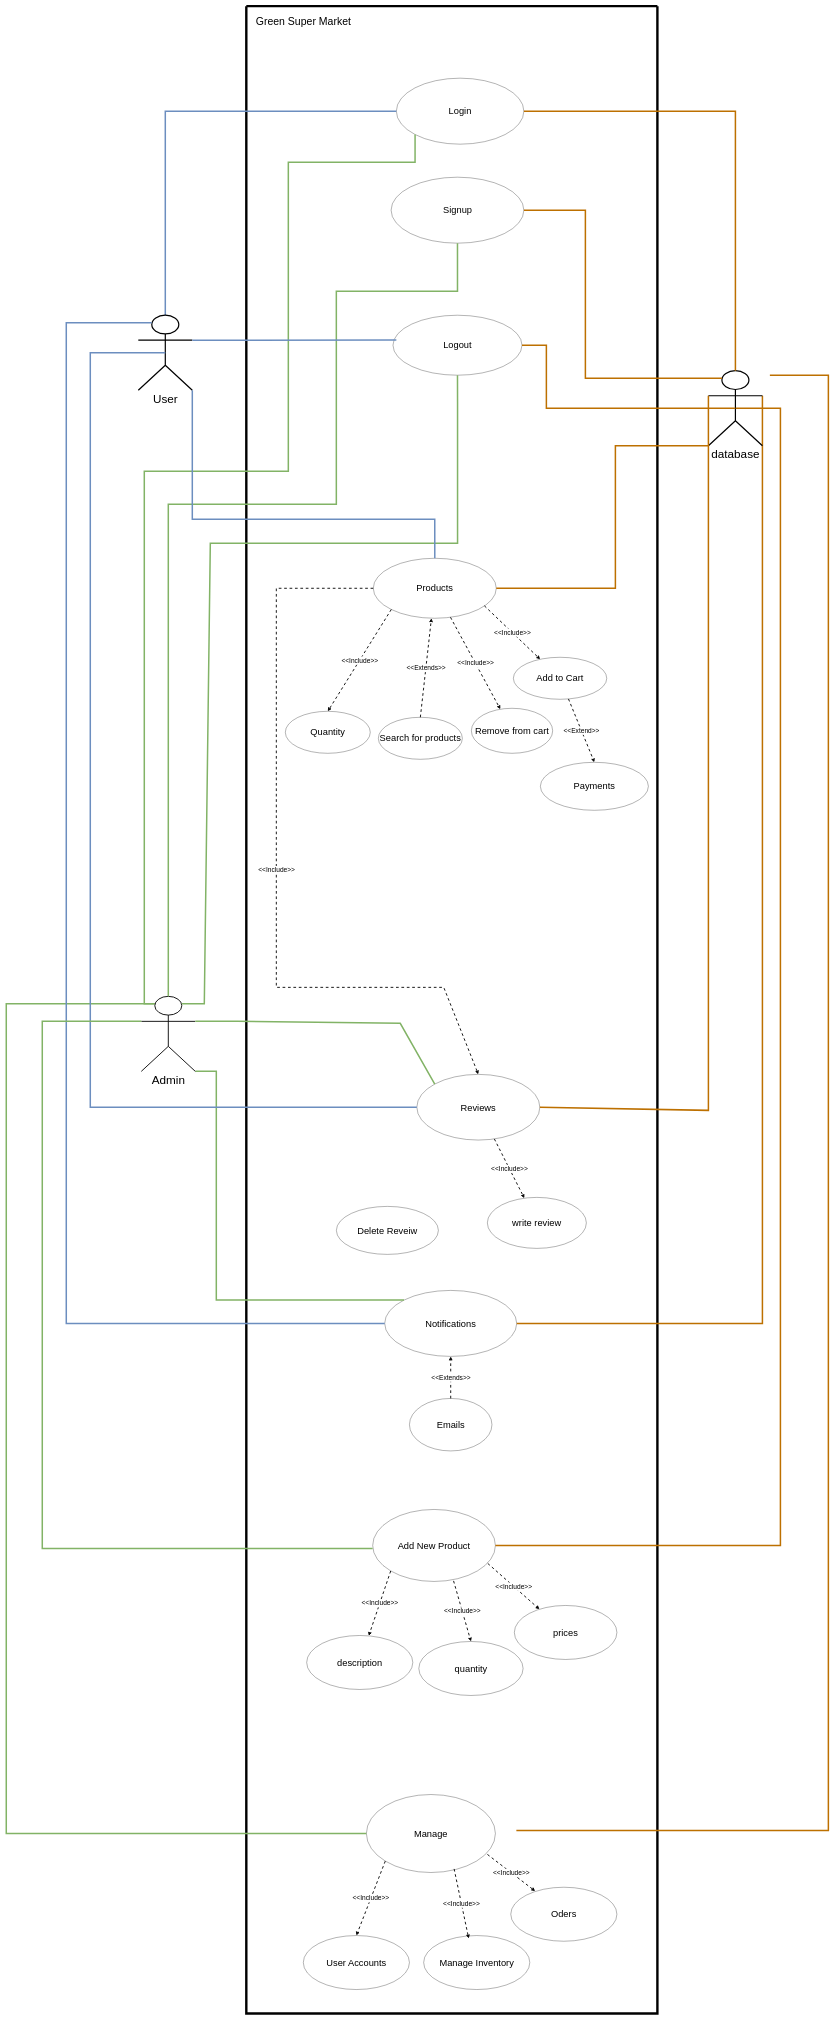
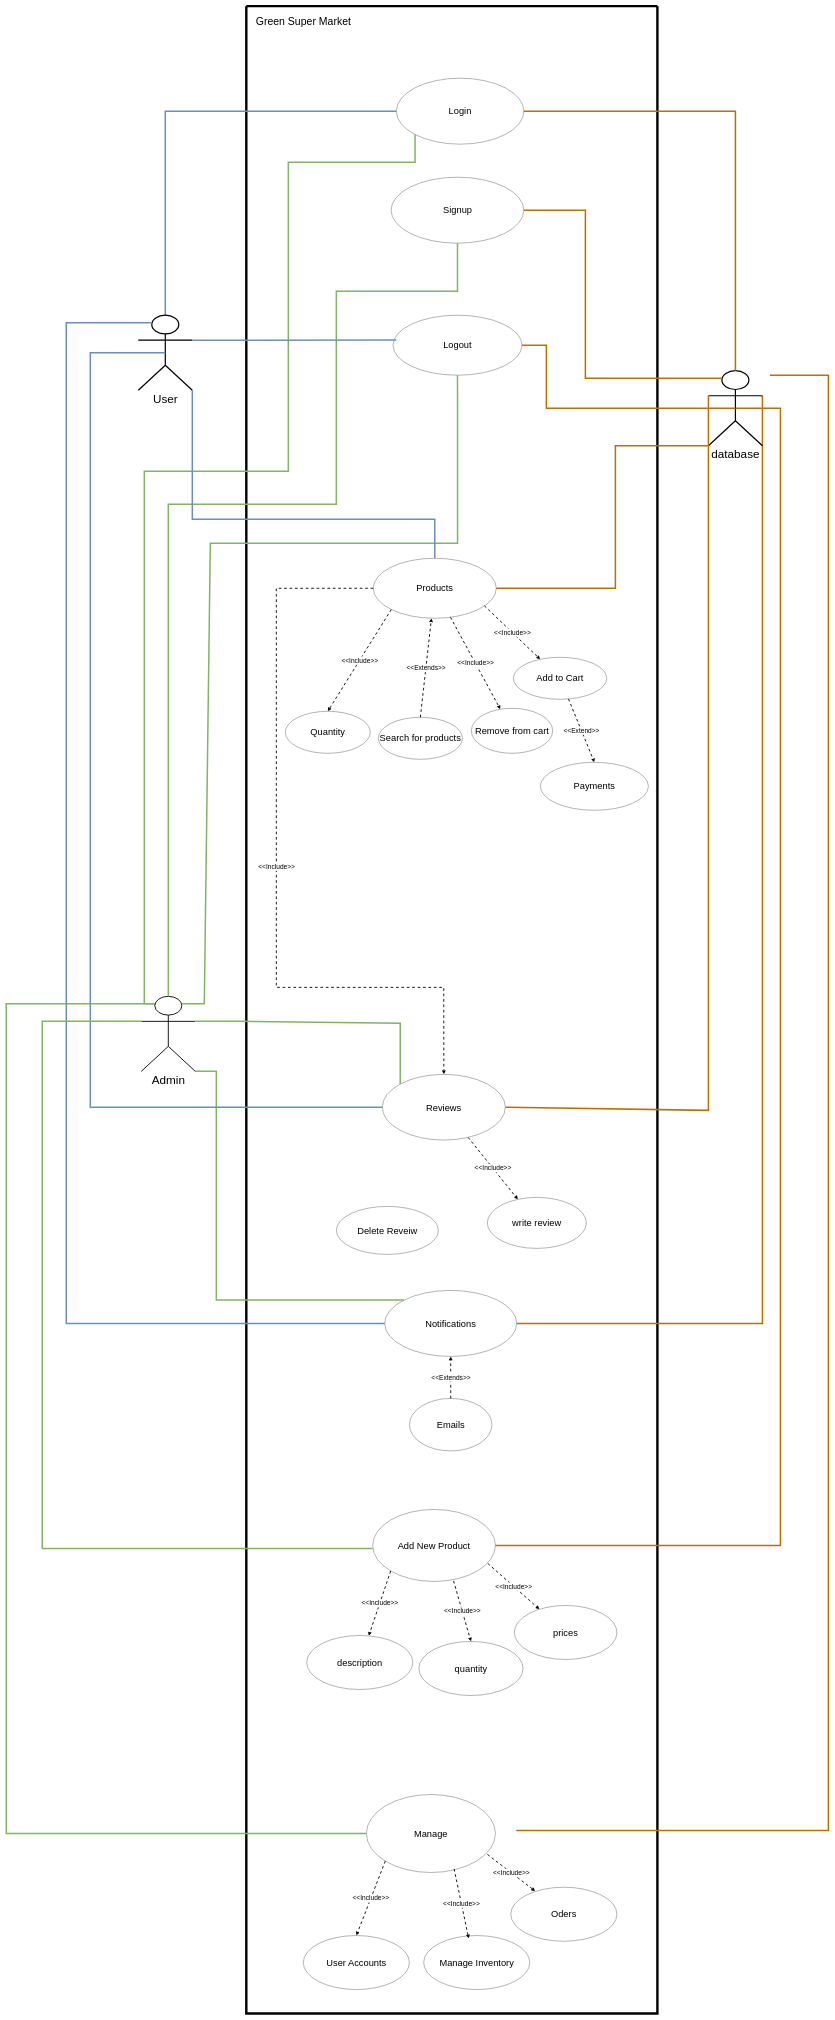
- <mxCell id="6" value="&lt;span style=&quot;font-size: 31px;&quot;&gt;Reviews&lt;/span&gt;" style="ellipse;whiteSpace=wrap;html=1;" parent="2" vertex="1"><mxGeometry x="568.28" y="3560" width="410" height="219" as="geometry" /></mxCell>
+ <mxCell id="6" value="&lt;span style=&quot;font-size: 31px;&quot;&gt;Reviews&lt;/span&gt;" style="ellipse;whiteSpace=wrap;html=1;" parent="2" vertex="1"><mxGeometry x="453.28" y="3560" width="410" height="219" as="geometry" /></mxCell>
